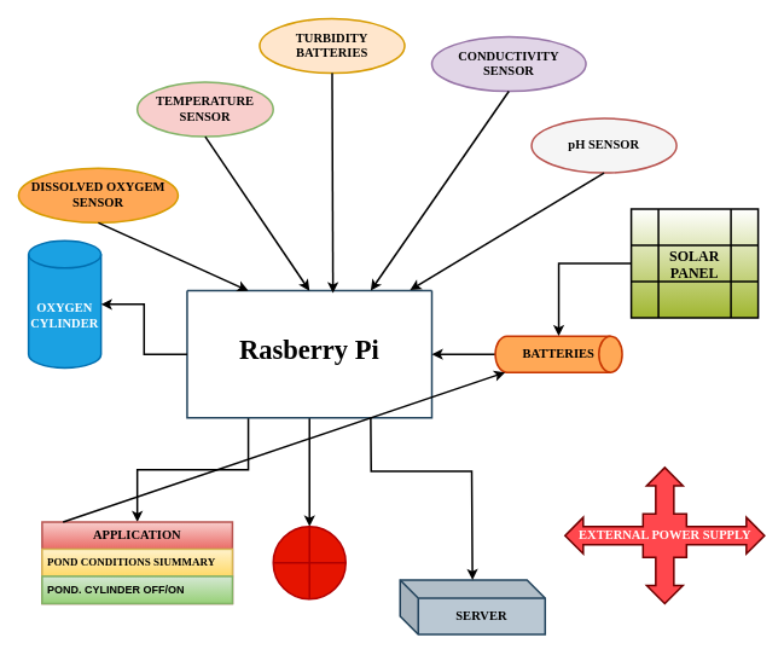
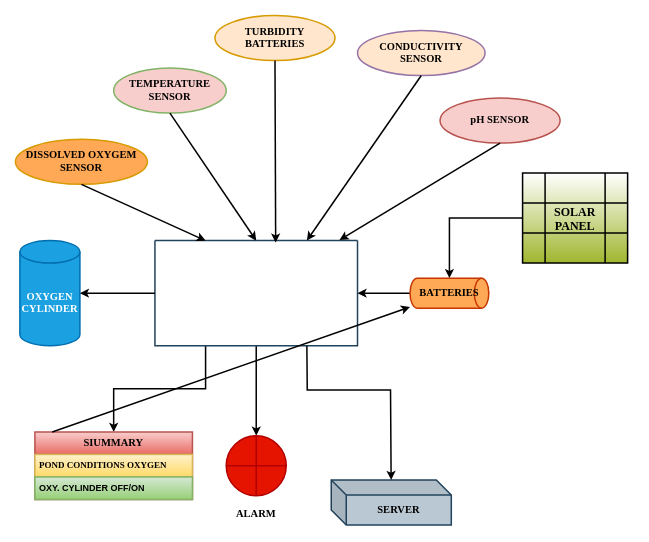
- <mxCell id="9" value="&lt;b&gt;&lt;font style=&quot;font-size: 14px;&quot; face=&quot;Times New Roman&quot;&gt;CONDUCTIVITY SENSOR&lt;/font&gt;&lt;/b&gt;" style="ellipse;whiteSpace=wrap;html=1;fillColor=#e1d5e7;strokeColor=#9673a6;strokeWidth=2;" parent="1" vertex="1"><mxGeometry x="476" y="40" width="170" height="60" as="geometry" /></mxCell>
+ <mxCell id="9" value="&lt;b&gt;&lt;font style=&quot;font-size: 14px;&quot; face=&quot;Times New Roman&quot;&gt;CONDUCTIVITY SENSOR&lt;/font&gt;&lt;/b&gt;" style="ellipse;whiteSpace=wrap;html=1;fillColor=#ffe6cc;strokeColor=#9673a6;strokeWidth=2;" parent="1" vertex="1"><mxGeometry x="476" y="40" width="170" height="60" as="geometry" /></mxCell>
- <mxCell id="8" value="&lt;b&gt;&lt;font style=&quot;font-size: 14px;&quot; face=&quot;Times New Roman&quot;&gt;pH SENSOR&lt;/font&gt;&lt;/b&gt;" style="ellipse;whiteSpace=wrap;html=1;fillColor=#f5f5f5;strokeColor=#b85450;strokeWidth=2;" parent="1" vertex="1"><mxGeometry x="586" y="130" width="160" height="60" as="geometry" /></mxCell>
+ <mxCell id="8" value="&lt;b&gt;&lt;font style=&quot;font-size: 14px;&quot; face=&quot;Times New Roman&quot;&gt;pH SENSOR&lt;/font&gt;&lt;/b&gt;" style="ellipse;whiteSpace=wrap;html=1;fillColor=#f8cecc;strokeColor=#b85450;strokeWidth=2;" parent="1" vertex="1"><mxGeometry x="586" y="130" width="160" height="60" as="geometry" /></mxCell>
- <mxCell id="10" value="&lt;b&gt;&lt;font style=&quot;font-size: 14px;&quot; face=&quot;Times New Roman&quot;&gt;OXYGEN CYLINDER&lt;/font&gt;&lt;/b&gt;" style="shape=cylinder3;whiteSpace=wrap;html=1;boundedLbl=1;backgroundOutline=1;size=15;fillColor=#1ba1e2;fontColor=#ffffff;strokeColor=#006EAF;strokeWidth=2;" parent="1" vertex="1"><mxGeometry x="31" y="265" width="80" height="140" as="geometry" /></mxCell>
+ <mxCell id="10" value="&lt;b&gt;&lt;font style=&quot;font-size: 14px;&quot; face=&quot;Times New Roman&quot;&gt;OXYGEN CYLINDER&lt;/font&gt;&lt;/b&gt;" style="shape=cylinder3;whiteSpace=wrap;html=1;boundedLbl=1;backgroundOutline=1;size=15;fillColor=#1ba1e2;fontColor=#ffffff;strokeColor=#006EAF;strokeWidth=2;" parent="1" vertex="1"><mxGeometry x="26" y="320" width="80" height="140" as="geometry" /></mxCell>
- <mxCell id="5" value="&lt;font size=&quot;1&quot; face=&quot;Times New Roman&quot;&gt;&lt;b style=&quot;font-size: 30px;&quot;&gt;Rasberry Pi&lt;/b&gt;&lt;/font&gt;" style="text;html=1;align=center;verticalAlign=middle;whiteSpace=wrap;rounded=0;strokeWidth=2;" parent="4" vertex="1"><mxGeometry x="35" y="50" width="200" height="30" as="geometry" /></mxCell>
- <mxCell id="19" value="&lt;b&gt;&lt;font style=&quot;font-size: 14px;&quot; face=&quot;Times New Roman&quot;&gt;BATTERIES&lt;/font&gt;&lt;/b&gt;" style="strokeWidth=2;html=1;shape=mxgraph.flowchart.direct_data;whiteSpace=wrap;fillColor=#FFA856;fontColor=#000000;strokeColor=#C73500;" parent="1" vertex="1"><mxGeometry x="546" y="370" width="140" height="40" as="geometry" /></mxCell>
+ <mxCell id="19" value="&lt;b&gt;&lt;font style=&quot;font-size: 14px;&quot; face=&quot;Times New Roman&quot;&gt;BATTERIES&lt;/font&gt;&lt;/b&gt;" style="strokeWidth=2;html=1;shape=mxgraph.flowchart.direct_data;whiteSpace=wrap;fillColor=#FFA856;fontColor=#000000;strokeColor=#C73500;" parent="1" vertex="1"><mxGeometry x="546" y="370" width="105" height="40" as="geometry" /></mxCell>
- <mxCell id="15" value="&lt;b&gt;&lt;font style=&quot;font-size: 14px;&quot; face=&quot;Times New Roman&quot;&gt;APPLICATION&lt;/font&gt;&lt;/b&gt;" style="swimlane;fontStyle=0;childLayout=stackLayout;horizontal=1;startSize=30;horizontalStack=0;resizeParent=1;resizeParentMax=0;resizeLast=0;collapsible=1;marginBottom=0;whiteSpace=wrap;html=1;fillColor=#f8cecc;gradientColor=#ea6b66;strokeColor=#b85450;strokeWidth=2;" parent="1" vertex="1"><mxGeometry x="46" y="575" width="210" height="90" as="geometry" /></mxCell>
+ <mxCell id="15" value="&lt;b&gt;&lt;font style=&quot;font-size: 14px;&quot; face=&quot;Times New Roman&quot;&gt;SIUMMARY&lt;/font&gt;&lt;/b&gt;" style="swimlane;fontStyle=0;childLayout=stackLayout;horizontal=1;startSize=30;horizontalStack=0;resizeParent=1;resizeParentMax=0;resizeLast=0;collapsible=1;marginBottom=0;whiteSpace=wrap;html=1;fillColor=#f8cecc;gradientColor=#ea6b66;strokeColor=#b85450;strokeWidth=2;" parent="1" vertex="1"><mxGeometry x="46" y="575" width="210" height="90" as="geometry" /></mxCell>
- <mxCell id="34" value="&lt;b&gt;&lt;font style=&quot;font-size: 14px;&quot; face=&quot;Times New Roman&quot;&gt;EXTERNAL POWER SUPPLY&lt;/font&gt;&lt;/b&gt;" style="html=1;shadow=0;dashed=0;align=center;verticalAlign=middle;shape=mxgraph.arrows2.calloutQuadArrow;dy=10;dx=20;notch=24;arrowHead=10;fillColor=#FF474D;fontColor=#ffffff;strokeColor=#6F0000;strokeWidth=2;" parent="1" vertex="1"><mxGeometry x="623" y="515" width="220" height="150" as="geometry" /></mxCell>
- <mxCell id="16" value="&lt;b&gt;&lt;font style=&quot;font-size: 12px;&quot; face=&quot;Times New Roman&quot;&gt;POND CONDITIONS SIUMMARY&lt;/font&gt;&lt;/b&gt;" style="text;strokeColor=#d6b656;fillColor=#fff2cc;align=left;verticalAlign=middle;spacingLeft=4;spacingRight=4;overflow=hidden;points=[[0,0.5],[1,0.5]];portConstraint=eastwest;rotatable=0;whiteSpace=wrap;html=1;gradientColor=#ffd966;strokeWidth=2;" parent="15" vertex="1"><mxGeometry y="30" width="210" height="30" as="geometry" /></mxCell>
+ <mxCell id="16" value="&lt;b&gt;&lt;font style=&quot;font-size: 12px;&quot; face=&quot;Times New Roman&quot;&gt;POND CONDITIONS OXYGEN&lt;/font&gt;&lt;/b&gt;" style="text;strokeColor=#d6b656;fillColor=#fff2cc;align=left;verticalAlign=middle;spacingLeft=4;spacingRight=4;overflow=hidden;points=[[0,0.5],[1,0.5]];portConstraint=eastwest;rotatable=0;whiteSpace=wrap;html=1;gradientColor=#ffd966;strokeWidth=2;" parent="15" vertex="1"><mxGeometry y="30" width="210" height="30" as="geometry" /></mxCell>
- <mxCell id="17" value="&lt;b&gt;POND. CYLINDER OFF/ON&lt;/b&gt;" style="text;strokeColor=#82b366;fillColor=#d5e8d4;align=left;verticalAlign=middle;spacingLeft=4;spacingRight=4;overflow=hidden;points=[[0,0.5],[1,0.5]];portConstraint=eastwest;rotatable=0;whiteSpace=wrap;html=1;gradientColor=#97d077;strokeWidth=2;" parent="15" vertex="1"><mxGeometry y="60" width="210" height="30" as="geometry" /></mxCell>
+ <mxCell id="17" value="&lt;b&gt;OXY. CYLINDER OFF/ON&lt;/b&gt;" style="text;strokeColor=#82b366;fillColor=#d5e8d4;align=left;verticalAlign=middle;spacingLeft=4;spacingRight=4;overflow=hidden;points=[[0,0.5],[1,0.5]];portConstraint=eastwest;rotatable=0;whiteSpace=wrap;html=1;gradientColor=#97d077;strokeWidth=2;" parent="15" vertex="1"><mxGeometry y="60" width="210" height="30" as="geometry" /></mxCell>
+ <mxCell id="14" value="&lt;b&gt;&lt;font style=&quot;font-size: 14px;&quot; face=&quot;Times New Roman&quot;&gt;ALARM&lt;/font&gt;&lt;/b&gt;" style="text;html=1;align=center;verticalAlign=middle;whiteSpace=wrap;rounded=0;strokeWidth=2;" parent="1" vertex="1"><mxGeometry x="311" y="670" width="60" height="30" as="geometry" /></mxCell>
